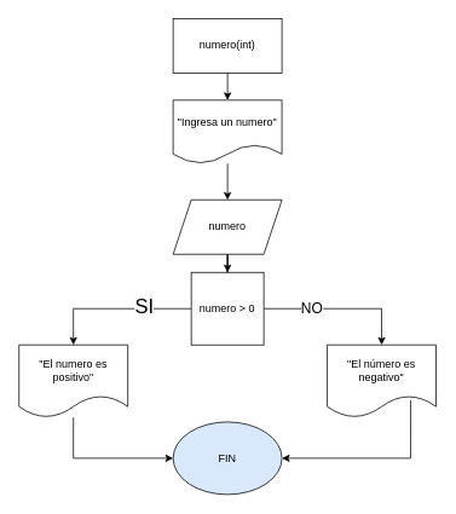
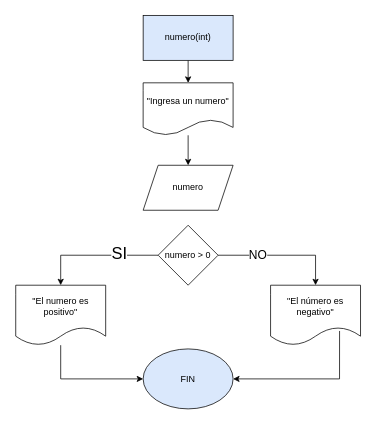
- <mxCell id="4" value="numero(int)" style="rounded=0;whiteSpace=wrap;html=1;" parent="1" vertex="1"><mxGeometry x="190" y="20" width="120" height="60" as="geometry" /></mxCell>
+ <mxCell id="4" value="numero(int)" style="rounded=0;whiteSpace=wrap;html=1;fillColor=#dae8fc;" parent="1" vertex="1"><mxGeometry x="190" y="20" width="120" height="60" as="geometry" /></mxCell>
- <mxCell id="12" style="edgeStyle=orthogonalEdgeStyle;rounded=0;orthogonalLoop=1;jettySize=auto;html=1;entryX=0.5;entryY=0;entryDx=0;entryDy=0;" parent="1" source="13" target="11" edge="1"><mxGeometry relative="1" as="geometry" /></mxCell>
- <mxCell id="11" value="numero &amp;gt; 0" style="whiteSpace=wrap;html=1;rounded=0;" parent="1" vertex="1"><mxGeometry x="210" y="300" width="80" height="80" as="geometry" /></mxCell>
+ <mxCell id="11" value="numero &amp;gt; 0" style="rhombus;whiteSpace=wrap;html=1;" parent="1" vertex="1"><mxGeometry x="210" y="300" width="80" height="80" as="geometry" /></mxCell>
